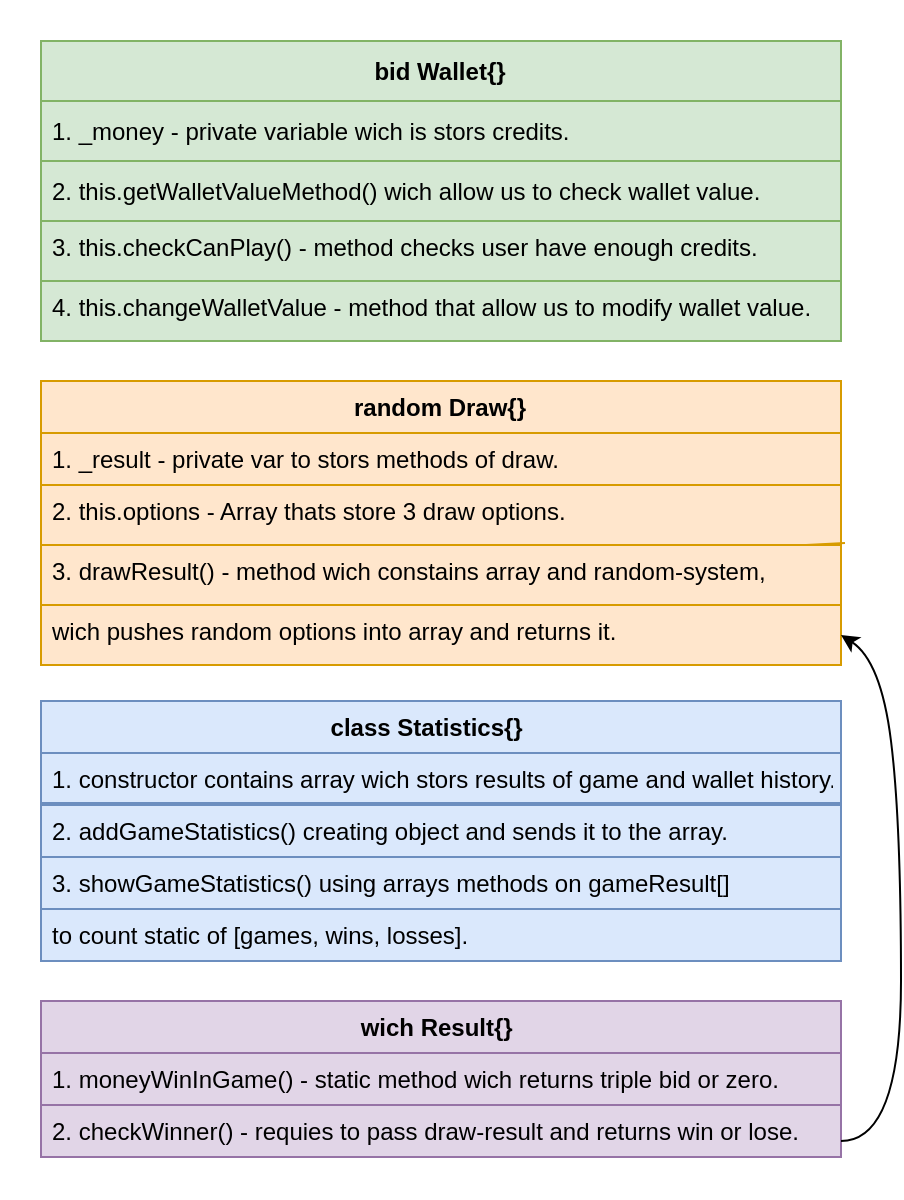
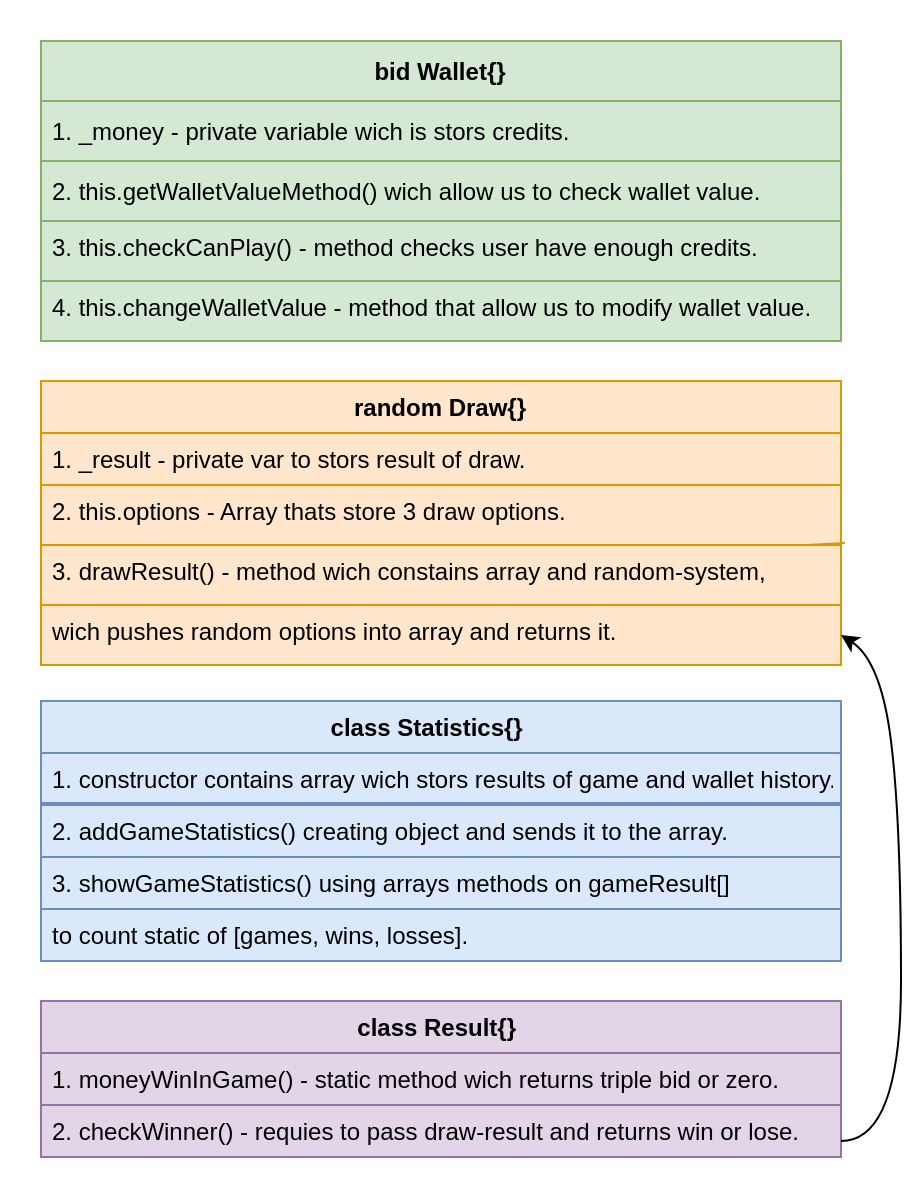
- <mxCell id="8" value="1. _result - private var to stors methods of draw." style="text;strokeColor=#d79b00;fillColor=#ffe6cc;align=left;verticalAlign=top;spacingLeft=4;spacingRight=4;overflow=hidden;rotatable=0;points=[[0,0.5],[1,0.5]];portConstraint=eastwest;rounded=0;sketch=0;" vertex="1" parent="7"><mxGeometry y="26" width="400" height="26" as="geometry" /></mxCell>
+ <mxCell id="8" value="1. _result - private var to stors result of draw." style="text;strokeColor=#d79b00;fillColor=#ffe6cc;align=left;verticalAlign=top;spacingLeft=4;spacingRight=4;overflow=hidden;rotatable=0;points=[[0,0.5],[1,0.5]];portConstraint=eastwest;rounded=0;sketch=0;" vertex="1" parent="7"><mxGeometry y="26" width="400" height="26" as="geometry" /></mxCell>
- <mxCell id="19" value="wich Result{} " style="swimlane;fontStyle=1;align=center;verticalAlign=top;childLayout=stackLayout;horizontal=1;startSize=26;horizontalStack=0;resizeParent=1;resizeParentMax=0;resizeLast=0;collapsible=1;marginBottom=0;rounded=0;sketch=0;fontSize=12;fillColor=#e1d5e7;strokeColor=#9673a6;" vertex="1" parent="1"><mxGeometry x="20" y="500" width="400" height="78" as="geometry" /></mxCell>
+ <mxCell id="19" value="class Result{} " style="swimlane;fontStyle=1;align=center;verticalAlign=top;childLayout=stackLayout;horizontal=1;startSize=26;horizontalStack=0;resizeParent=1;resizeParentMax=0;resizeLast=0;collapsible=1;marginBottom=0;rounded=0;sketch=0;fontSize=12;fillColor=#e1d5e7;strokeColor=#9673a6;" vertex="1" parent="1"><mxGeometry x="20" y="500" width="400" height="78" as="geometry" /></mxCell>
